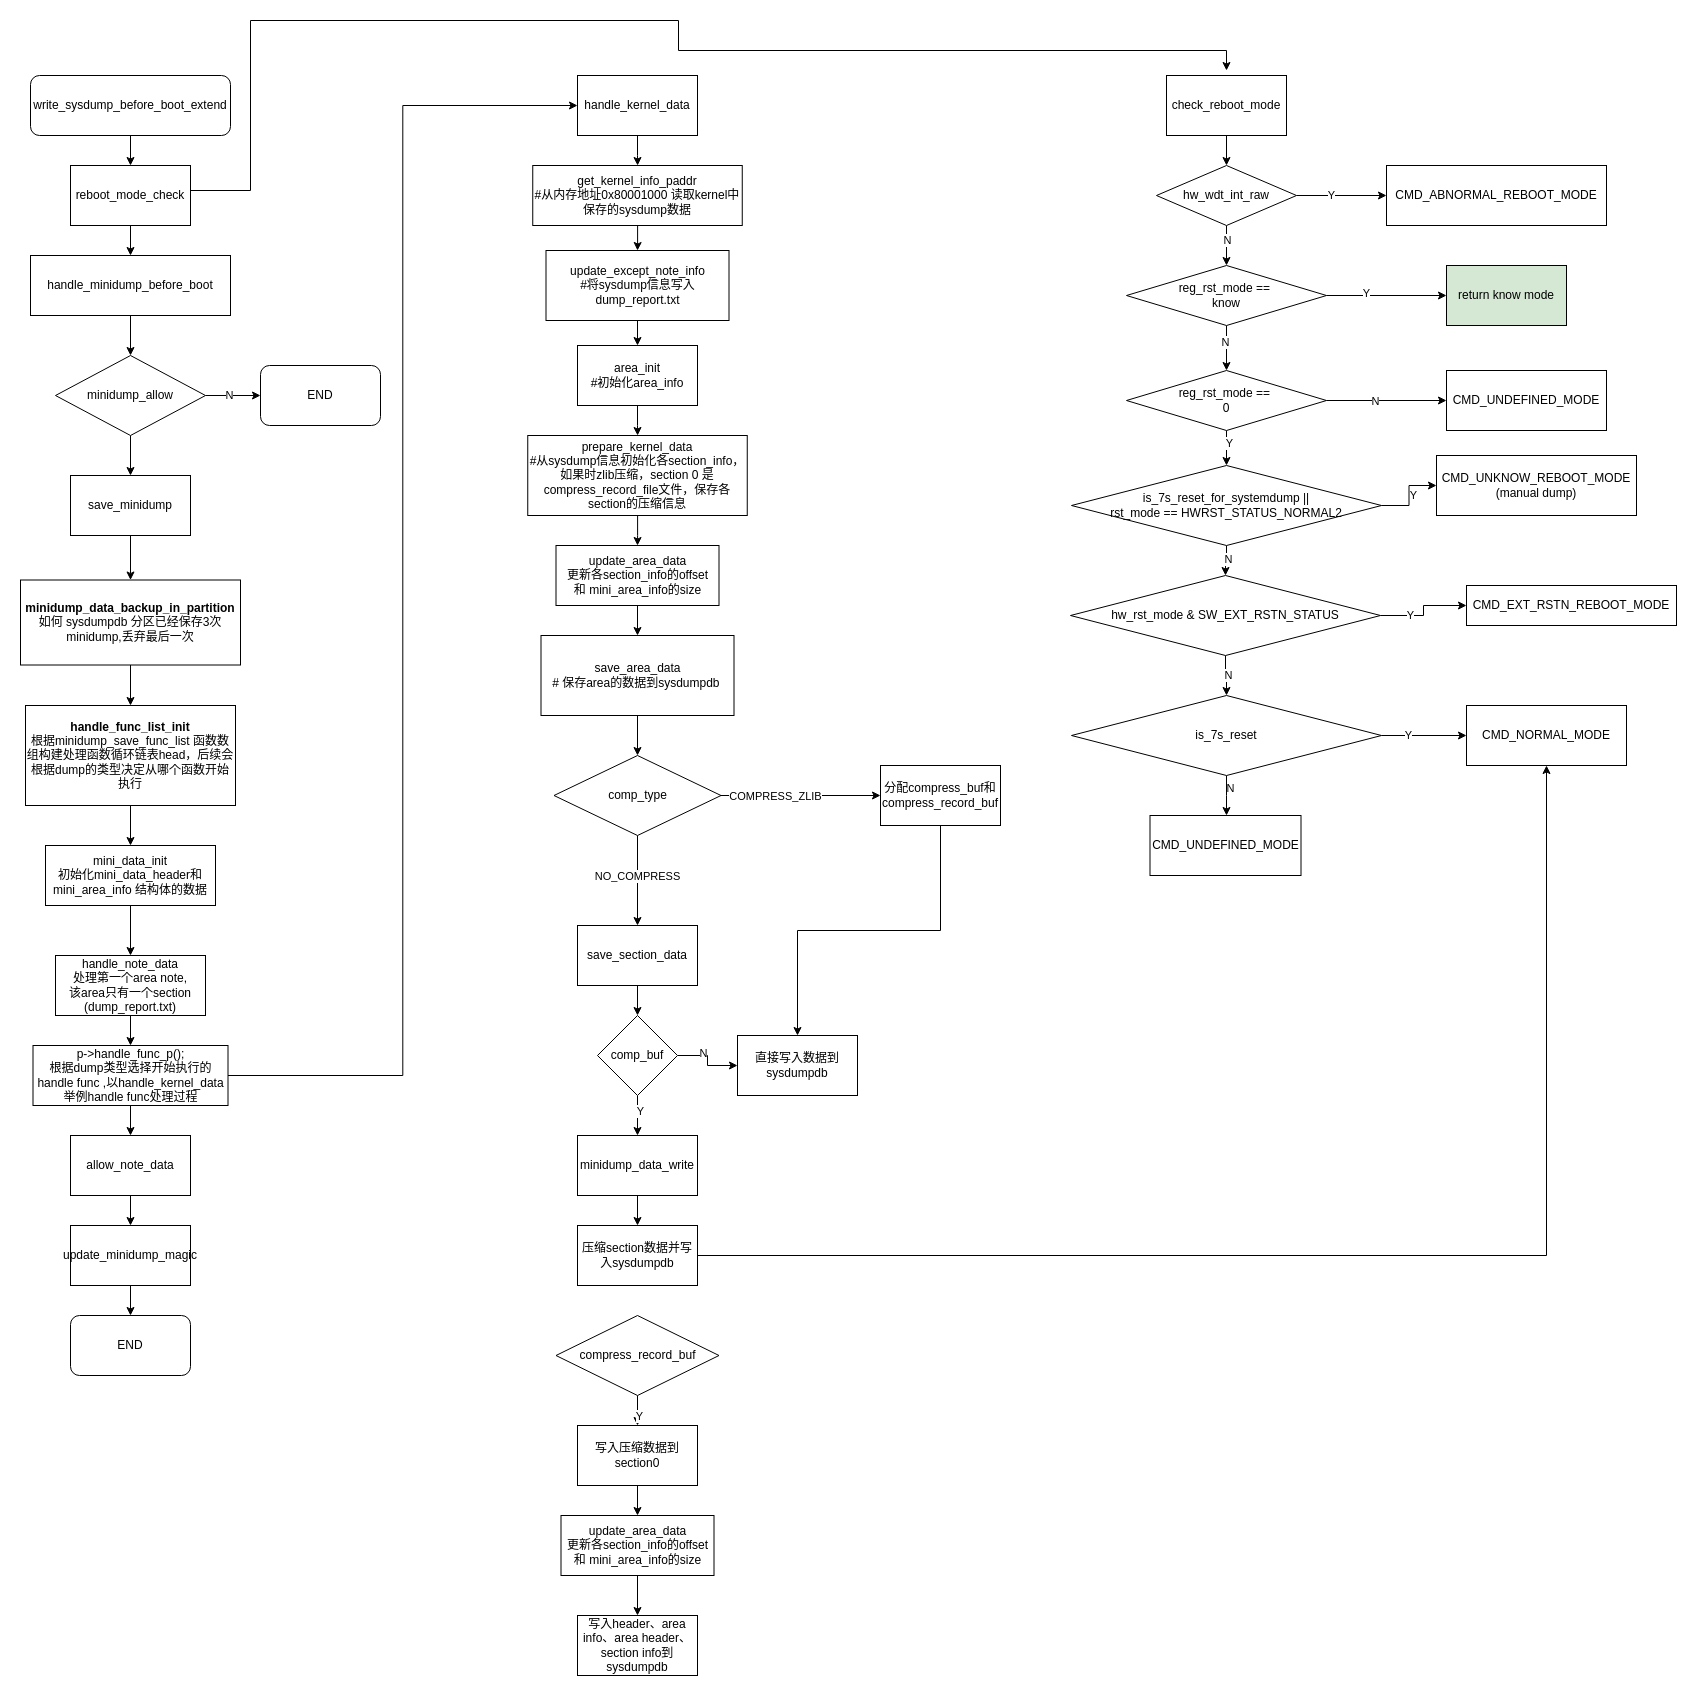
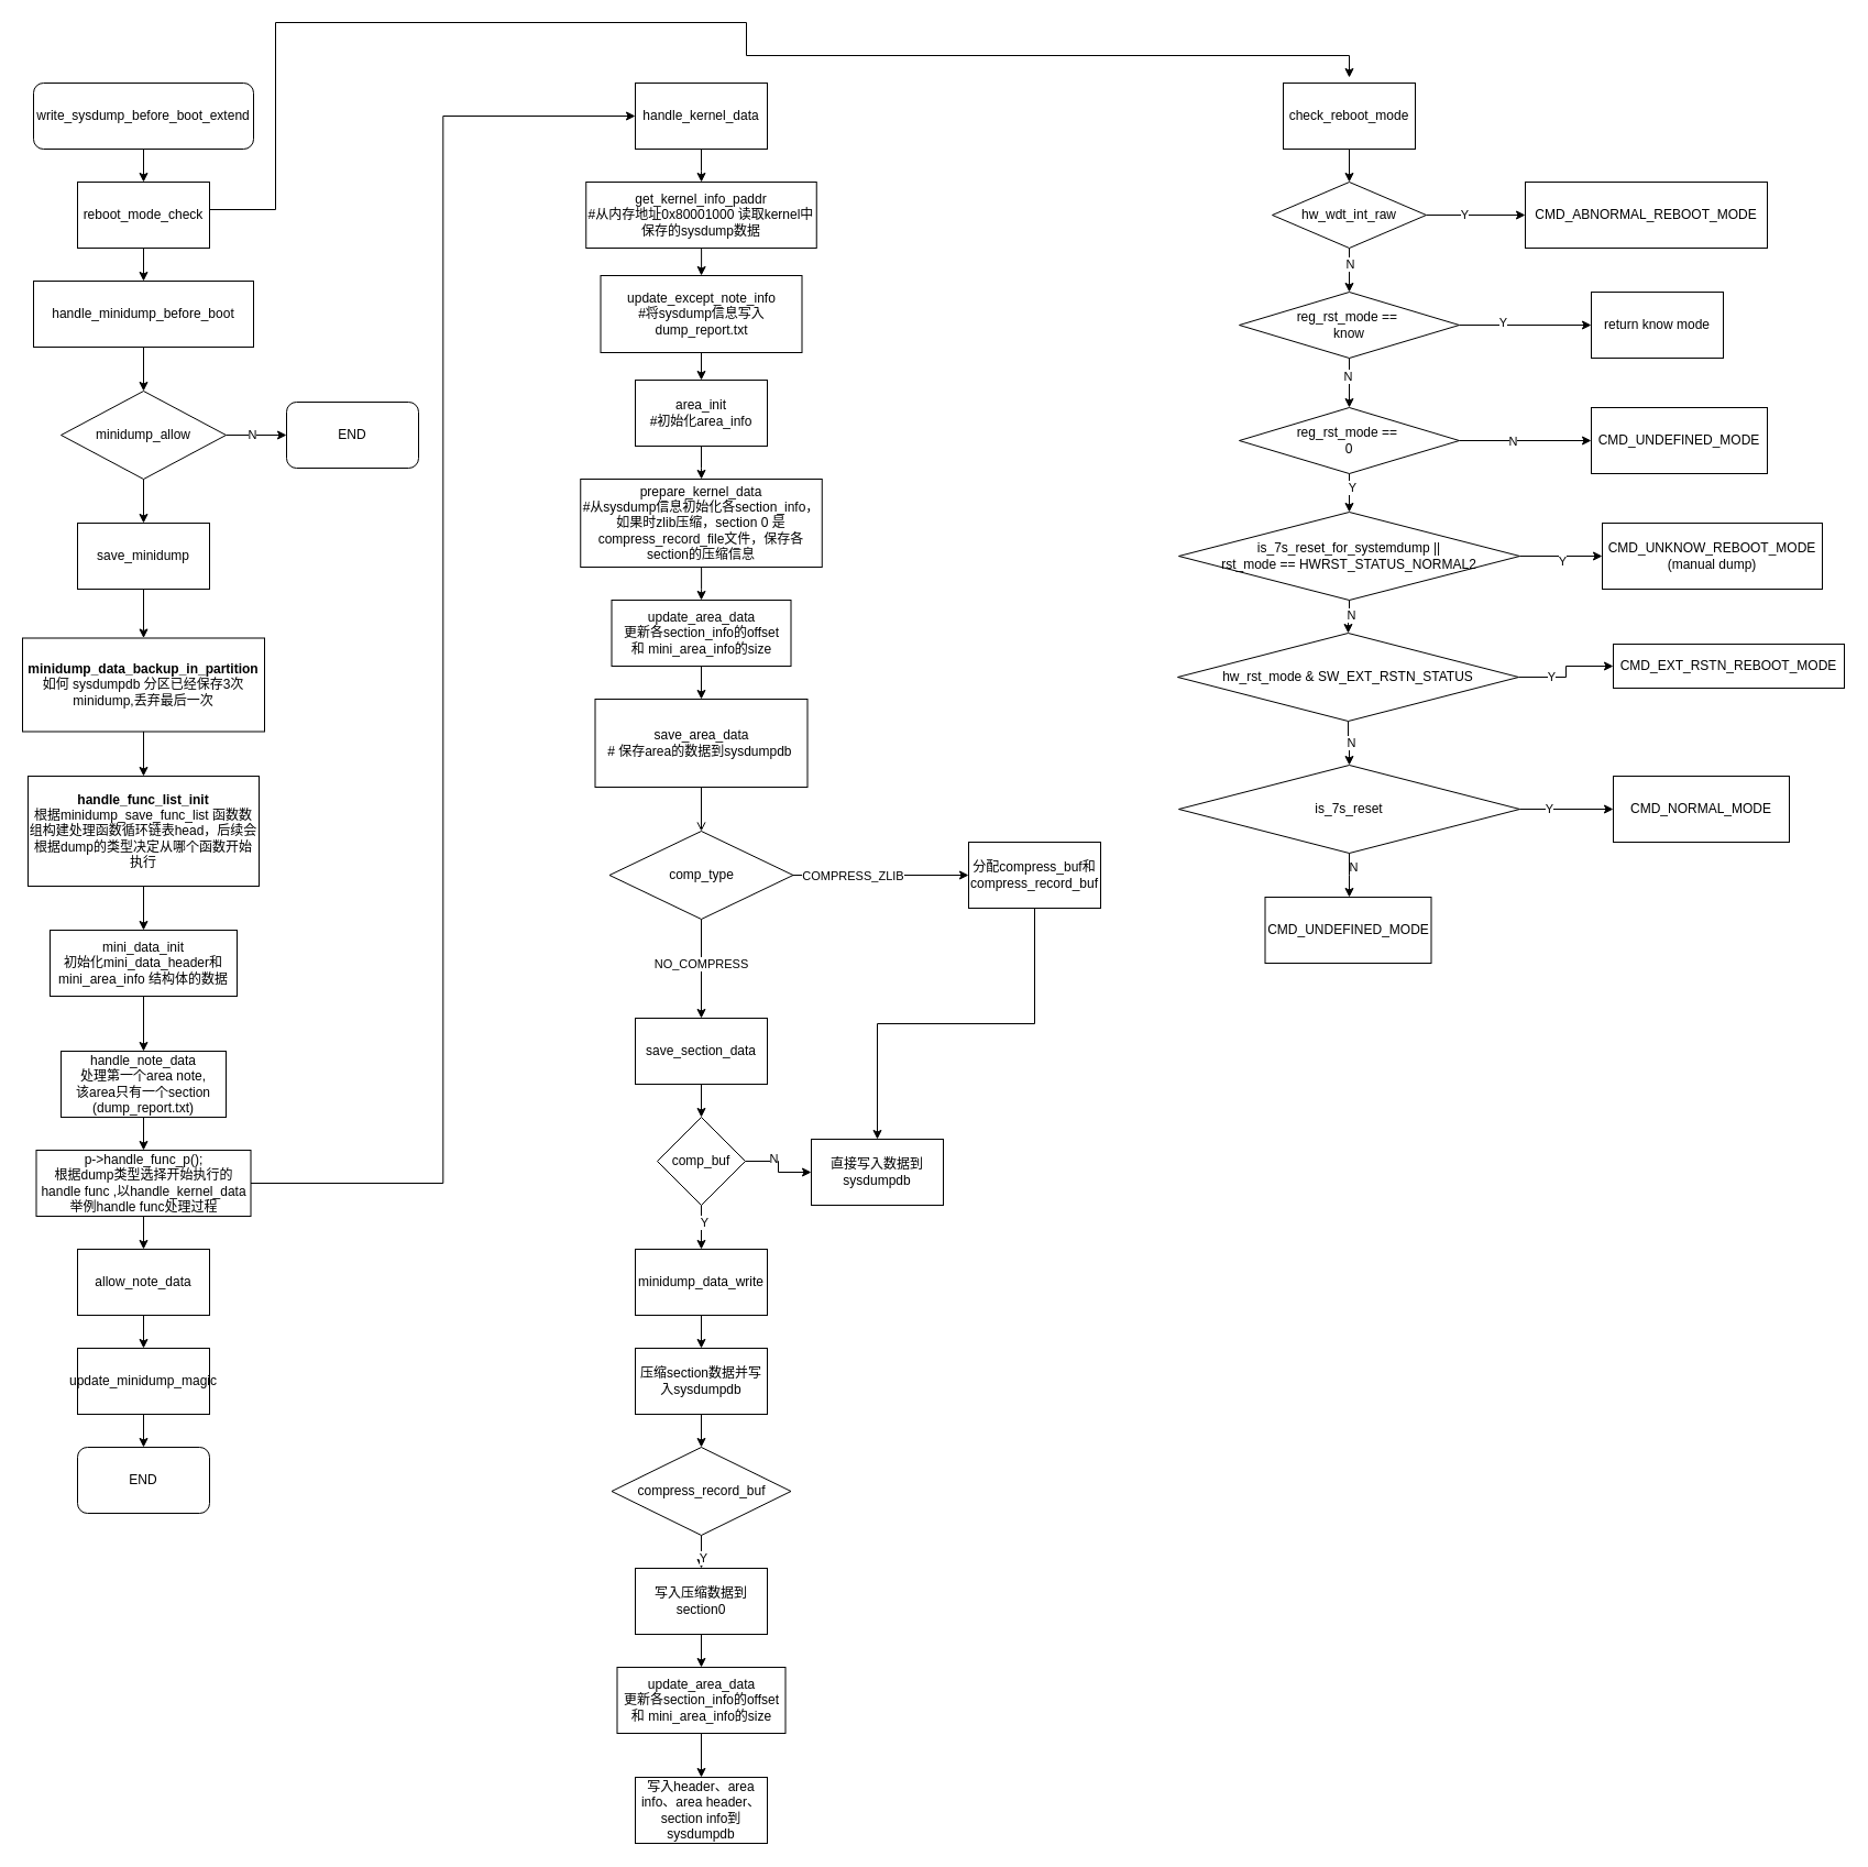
- <mxCell id="20" value="return know mode" style="whiteSpace=wrap;html=1;rounded=0;fillColor=#d5e8d4;" vertex="1" parent="1"><mxGeometry x="1446" y="265" width="120" height="60" as="geometry" /></mxCell>
+ <mxCell id="20" value="return know mode" style="whiteSpace=wrap;html=1;rounded=0;" vertex="1" parent="1"><mxGeometry x="1446" y="265" width="120" height="60" as="geometry" /></mxCell>
- <mxCell id="32" value="CMD_UNKNOW_REBOOT_MODE&lt;div&gt;(manual dump)&lt;/div&gt;" style="whiteSpace=wrap;html=1;rounded=0;" vertex="1" parent="1"><mxGeometry x="1436" y="455" width="200" height="60" as="geometry" /></mxCell>
+ <mxCell id="32" value="CMD_UNKNOW_REBOOT_MODE&lt;div&gt;(manual dump)&lt;/div&gt;" style="whiteSpace=wrap;html=1;rounded=0;" vertex="1" parent="1"><mxGeometry x="1456" y="475" width="200" height="60" as="geometry" /></mxCell>
- <mxCell id="83" value="" style="edgeStyle=orthogonalEdgeStyle;rounded=0;orthogonalLoop=1;jettySize=auto;html=1;" edge="1" parent="1" source="84" target="89"><mxGeometry relative="1" as="geometry" /></mxCell>
+ <mxCell id="83" value="" style="edgeStyle=orthogonalEdgeStyle;rounded=0;orthogonalLoop=1;jettySize=auto;html=1;endArrow=open;" edge="1" parent="1" source="84" target="89"><mxGeometry relative="1" as="geometry" /></mxCell>
- <mxCell id="107" value="" style="edgeStyle=orthogonalEdgeStyle;rounded=0;orthogonalLoop=1;jettySize=auto;html=1;" edge="1" parent="1" source="108" target="44"><mxGeometry relative="1" as="geometry" /></mxCell>
+ <mxCell id="107" value="" style="edgeStyle=orthogonalEdgeStyle;rounded=0;orthogonalLoop=1;jettySize=auto;html=1;" edge="1" parent="1" source="108" target="103"><mxGeometry relative="1" as="geometry" /></mxCell>
